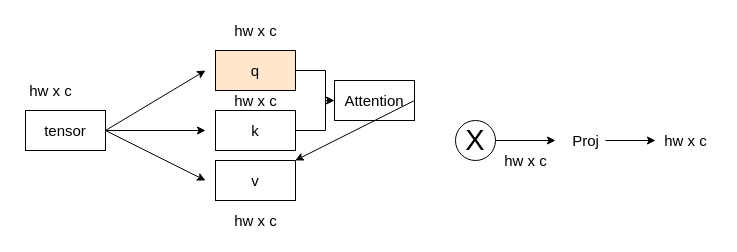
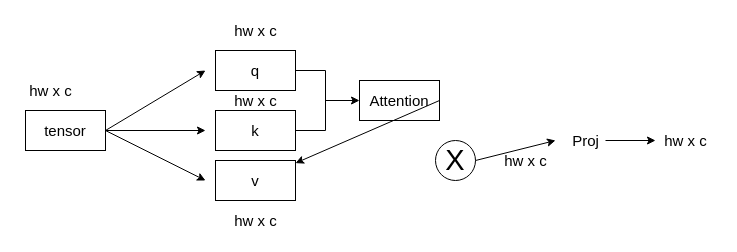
- <mxCell id="6" value="q" style="rounded=0;whiteSpace=wrap;html=1;fontSize=15;fillColor=#ffe6cc;" vertex="1" parent="1"><mxGeometry x="215" y="50" width="80" height="40" as="geometry" /></mxCell>
+ <mxCell id="6" value="q" style="rounded=0;whiteSpace=wrap;html=1;fontSize=15;" vertex="1" parent="1"><mxGeometry x="215" y="50" width="80" height="40" as="geometry" /></mxCell>
- <mxCell id="9" value="Attention" style="rounded=0;whiteSpace=wrap;html=1;fontSize=15;" vertex="1" parent="1"><mxGeometry x="334" y="80" width="80" height="40" as="geometry" /></mxCell>
+ <mxCell id="9" value="Attention" style="rounded=0;whiteSpace=wrap;html=1;fontSize=15;" vertex="1" parent="1"><mxGeometry x="359" y="80" width="80" height="40" as="geometry" /></mxCell>
- <mxCell id="14" value="&lt;font style=&quot;font-size: 29px&quot;&gt;X&lt;/font&gt;" style="ellipse;whiteSpace=wrap;html=1;aspect=fixed;fontSize=15;" vertex="1" parent="1"><mxGeometry x="455" y="120" width="40" height="40" as="geometry" /></mxCell>
+ <mxCell id="14" value="&lt;font style=&quot;font-size: 29px&quot;&gt;X&lt;/font&gt;" style="ellipse;whiteSpace=wrap;html=1;aspect=fixed;fontSize=15;" vertex="1" parent="1"><mxGeometry x="435" y="140" width="40" height="40" as="geometry" /></mxCell>
